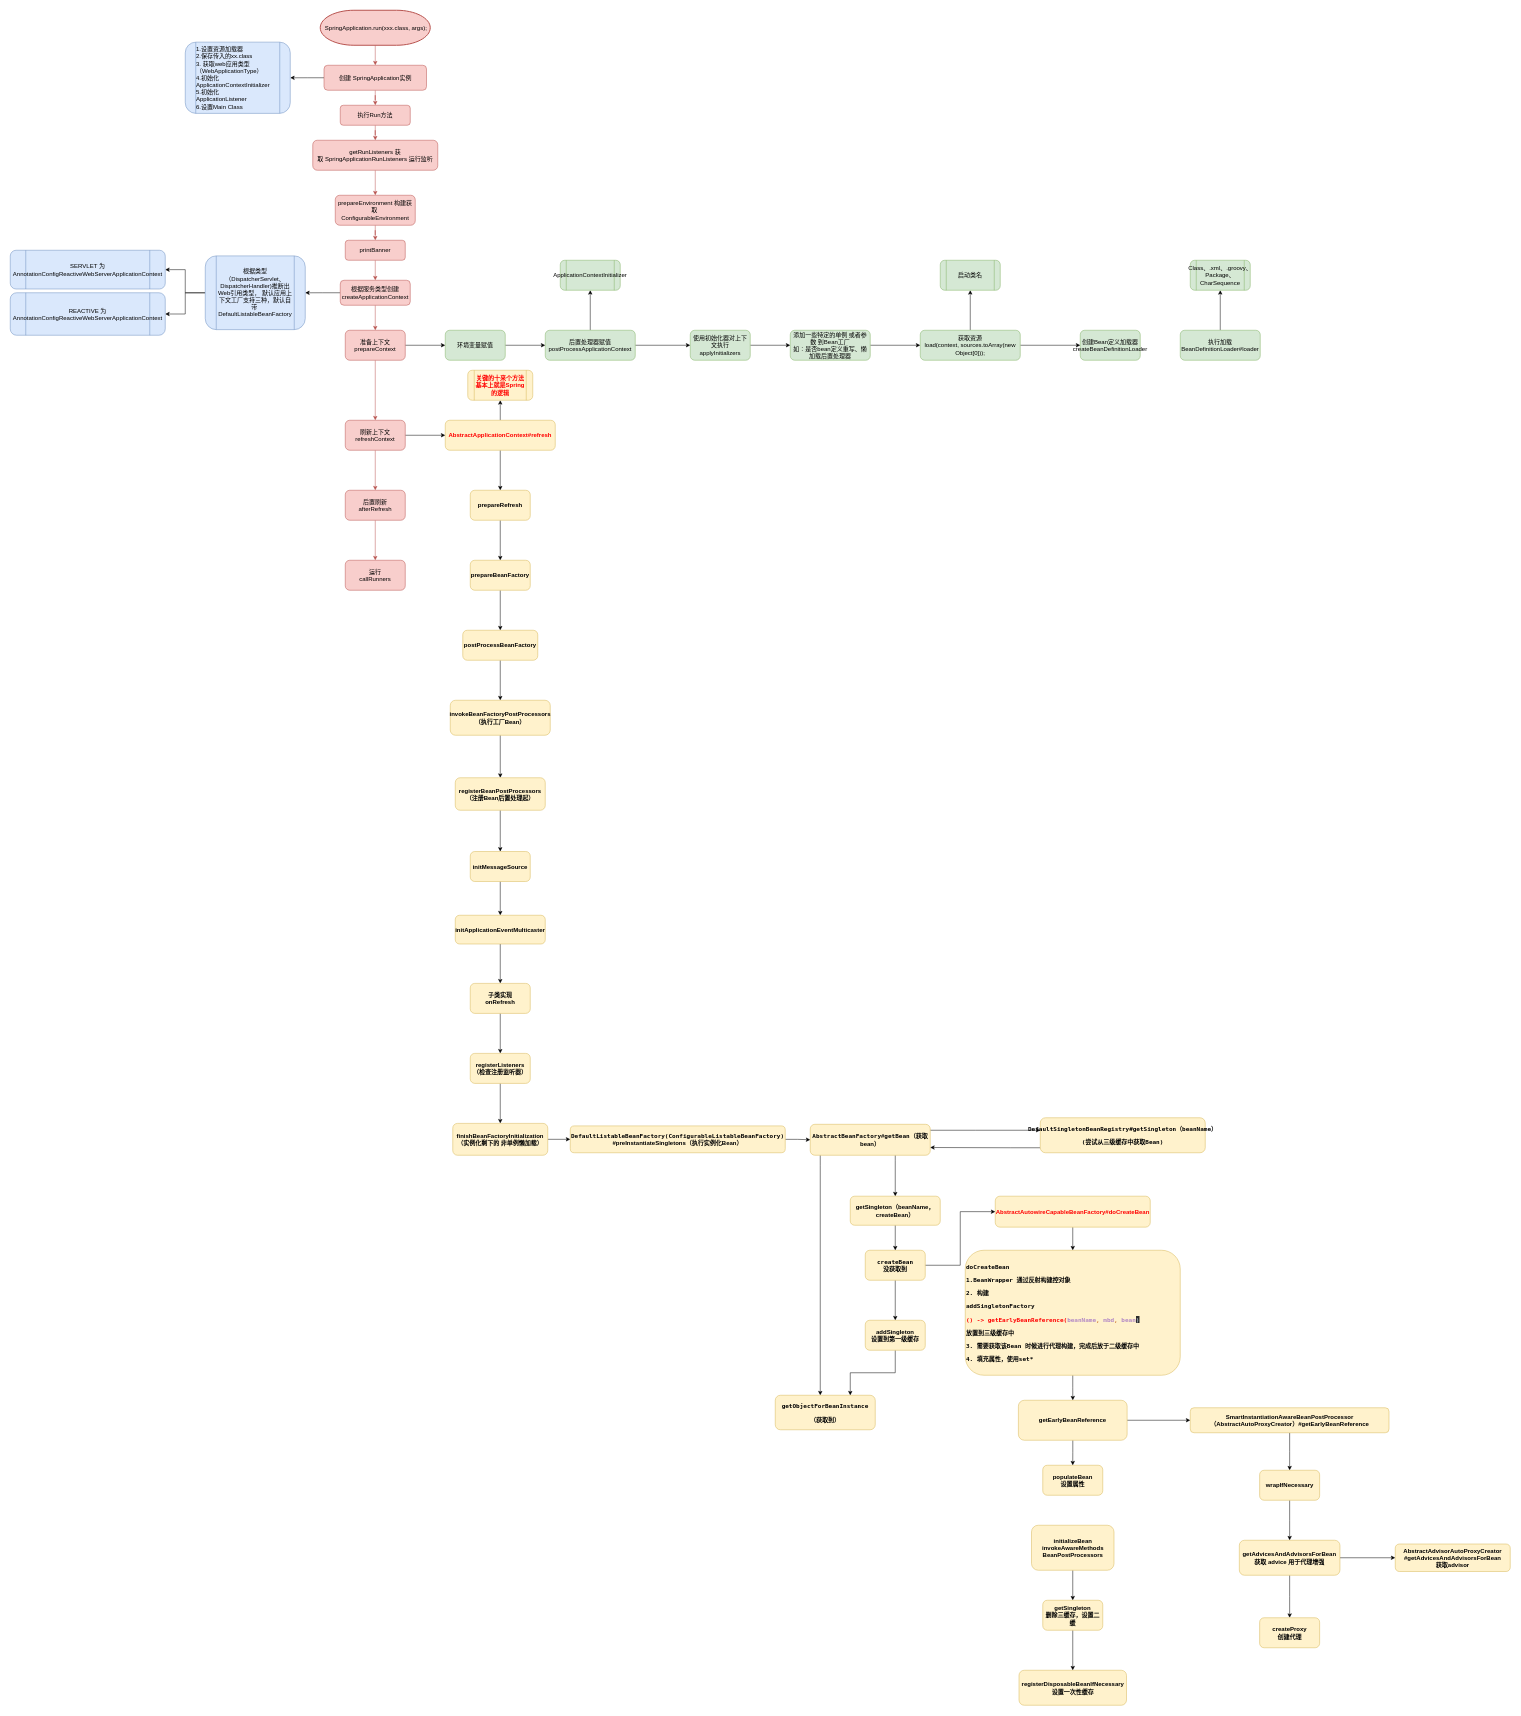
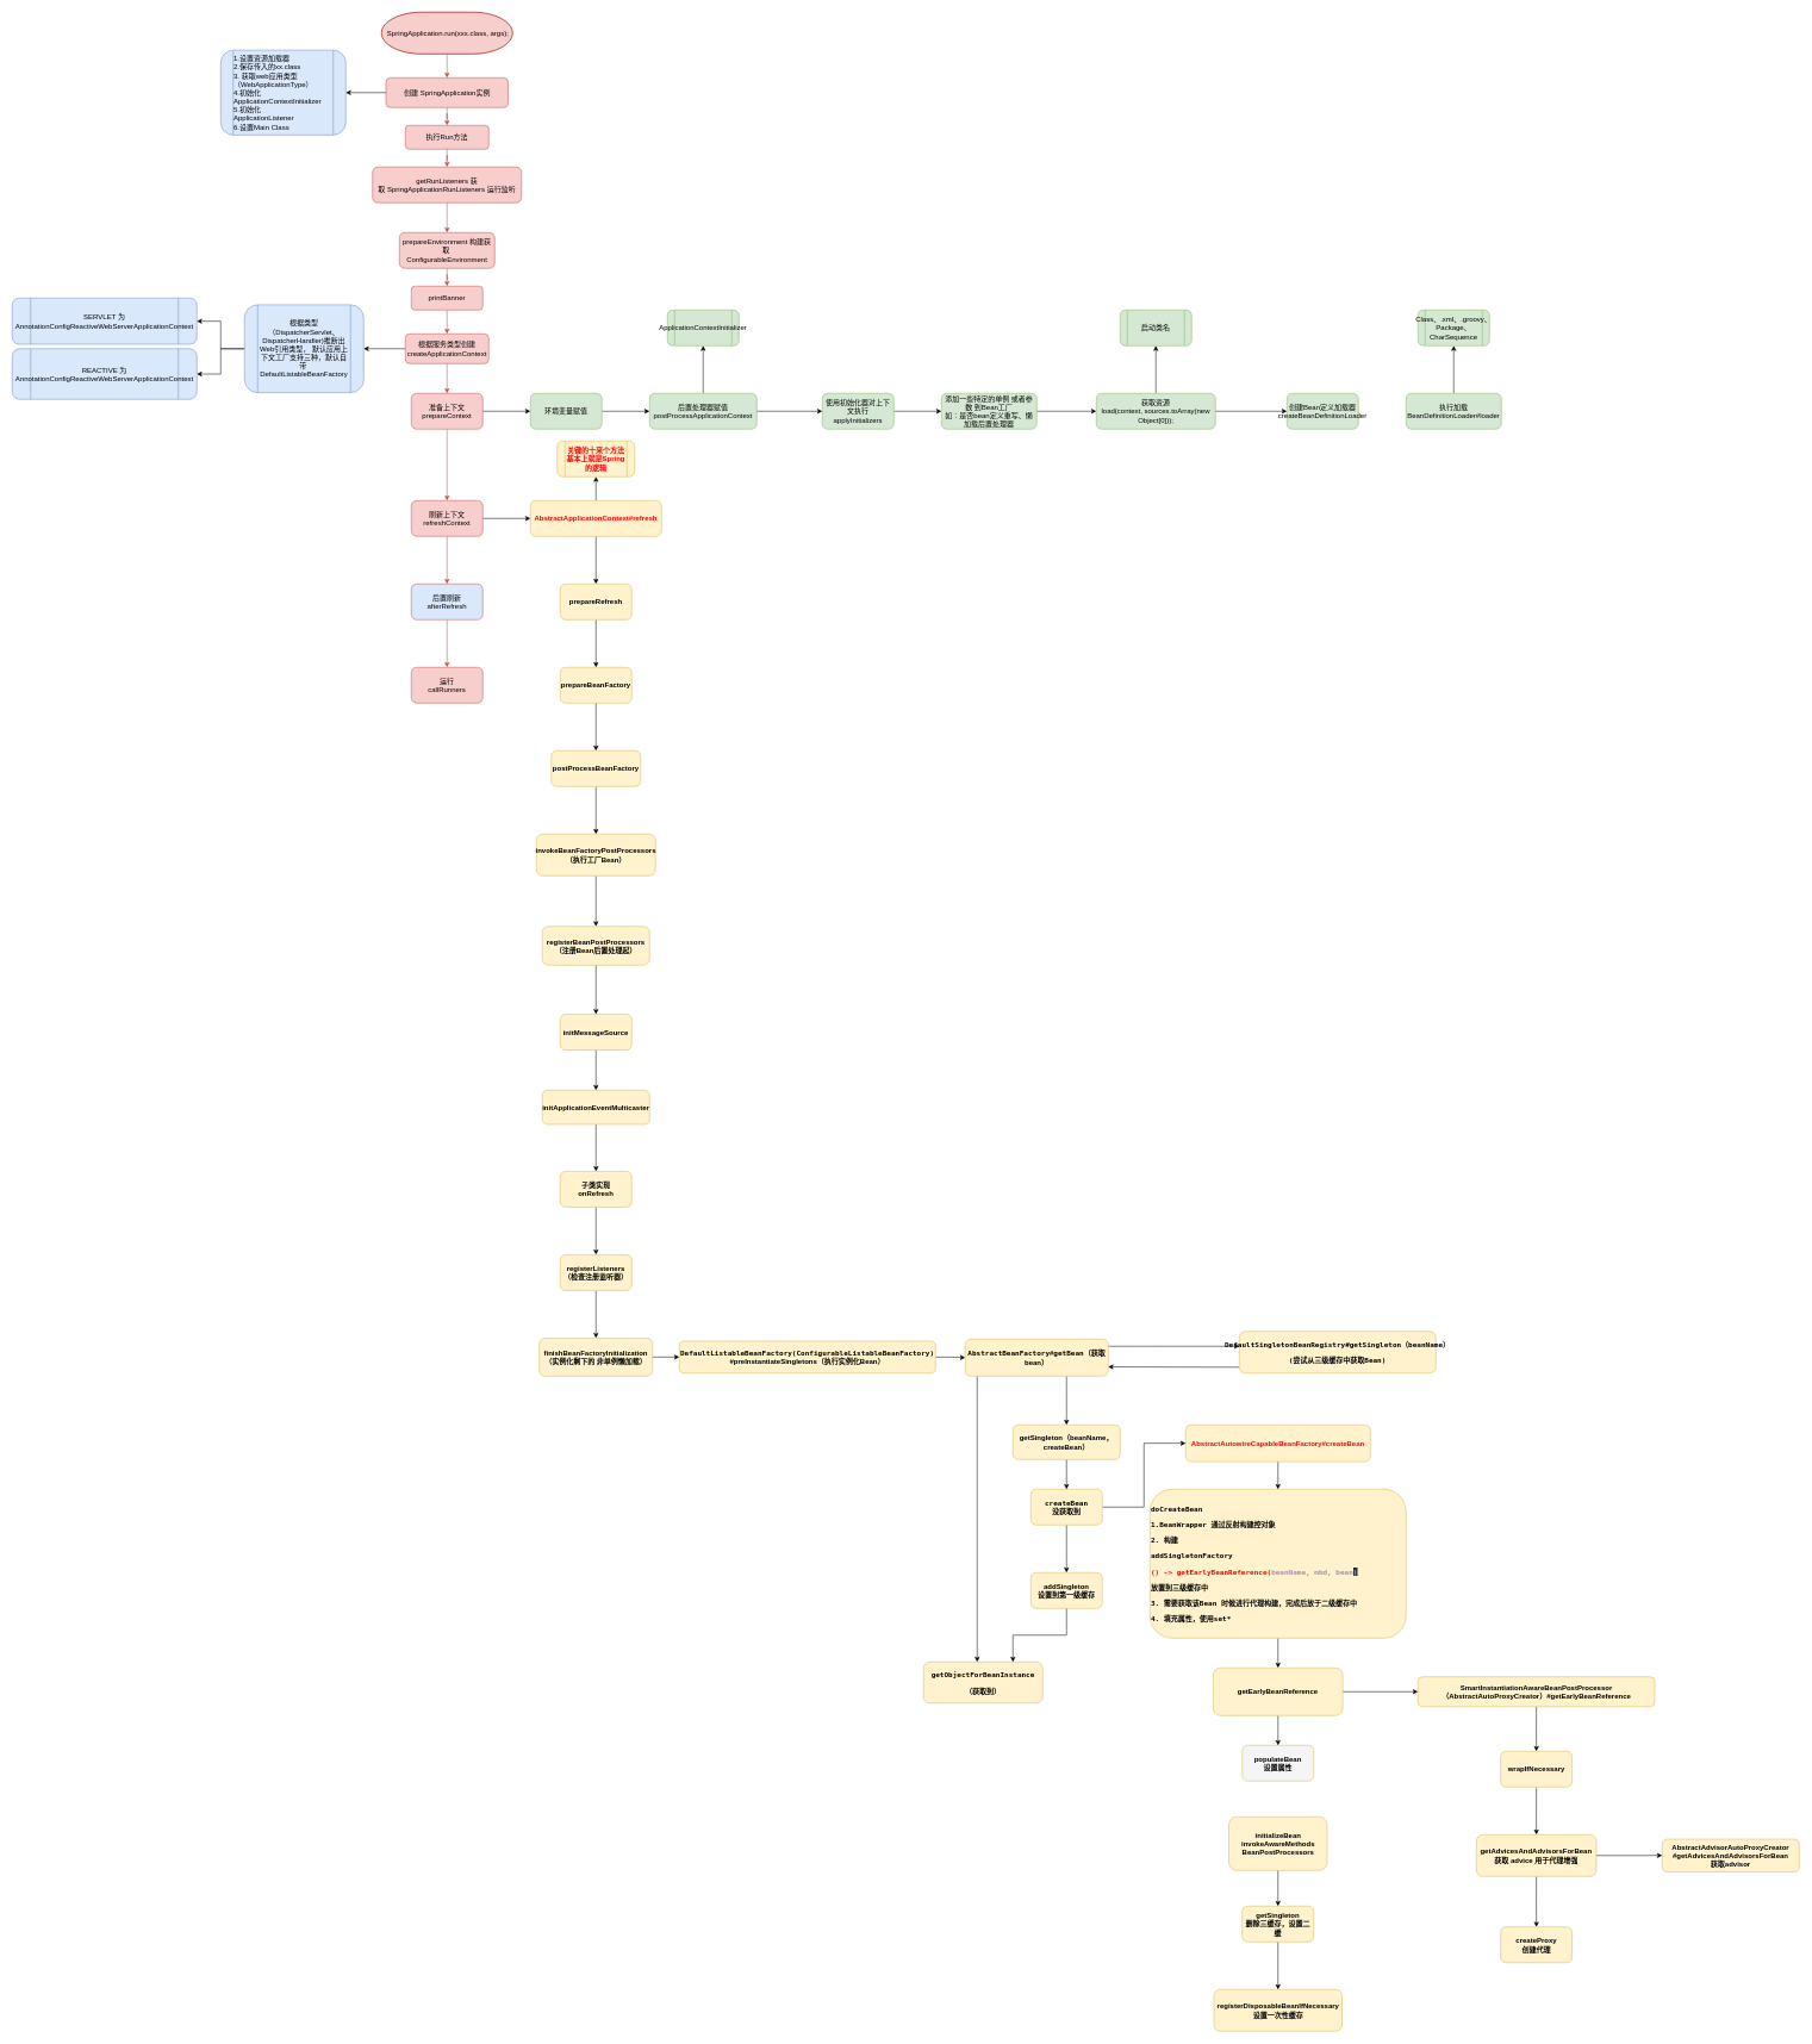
- <mxCell id="29" value="后置刷新&lt;br&gt;afterRefresh" style="whiteSpace=wrap;html=1;rounded=1;fillColor=#f8cecc;strokeColor=#b85450;" parent="1" vertex="1"><mxGeometry x="690" y="980" width="120" height="60" as="geometry" /></mxCell>
+ <mxCell id="29" value="后置刷新&lt;br&gt;afterRefresh" style="whiteSpace=wrap;html=1;rounded=1;fillColor=#dae8fc;strokeColor=#b85450;" parent="1" vertex="1"><mxGeometry x="690" y="980" width="120" height="60" as="geometry" /></mxCell>
- <mxCell id="78" value="AbstractAutowireCapableBeanFactory#doCreateBean" style="whiteSpace=wrap;html=1;fillColor=#fff2cc;strokeColor=#d6b656;fontColor=#FF0000;rounded=1;fontStyle=1;" parent="1" vertex="1"><mxGeometry x="1990" y="2391.88" width="310" height="61.88" as="geometry" /></mxCell>
+ <mxCell id="78" value="AbstractAutowireCapableBeanFactory#createBean" style="whiteSpace=wrap;html=1;fillColor=#fff2cc;strokeColor=#d6b656;fontColor=#FF0000;rounded=1;fontStyle=1;" parent="1" vertex="1"><mxGeometry x="1990" y="2391.88" width="310" height="61.88" as="geometry" /></mxCell>
- <mxCell id="91" value="&lt;font&gt;populateBean&lt;br&gt;设置属性&lt;br&gt;&lt;/font&gt;" style="whiteSpace=wrap;html=1;align=center;fillColor=#fff2cc;strokeColor=#d6b656;fontColor=#000000;rounded=1;fontStyle=1;" vertex="1" parent="1"><mxGeometry x="2085" y="2930" width="120" height="60" as="geometry" /></mxCell>
+ <mxCell id="91" value="&lt;font&gt;populateBean&lt;br&gt;设置属性&lt;br&gt;&lt;/font&gt;" style="whiteSpace=wrap;html=1;align=center;fillColor=#f5f5f5;strokeColor=#d6b656;fontColor=#000000;rounded=1;fontStyle=1;" vertex="1" parent="1"><mxGeometry x="2085" y="2930" width="120" height="60" as="geometry" /></mxCell>
